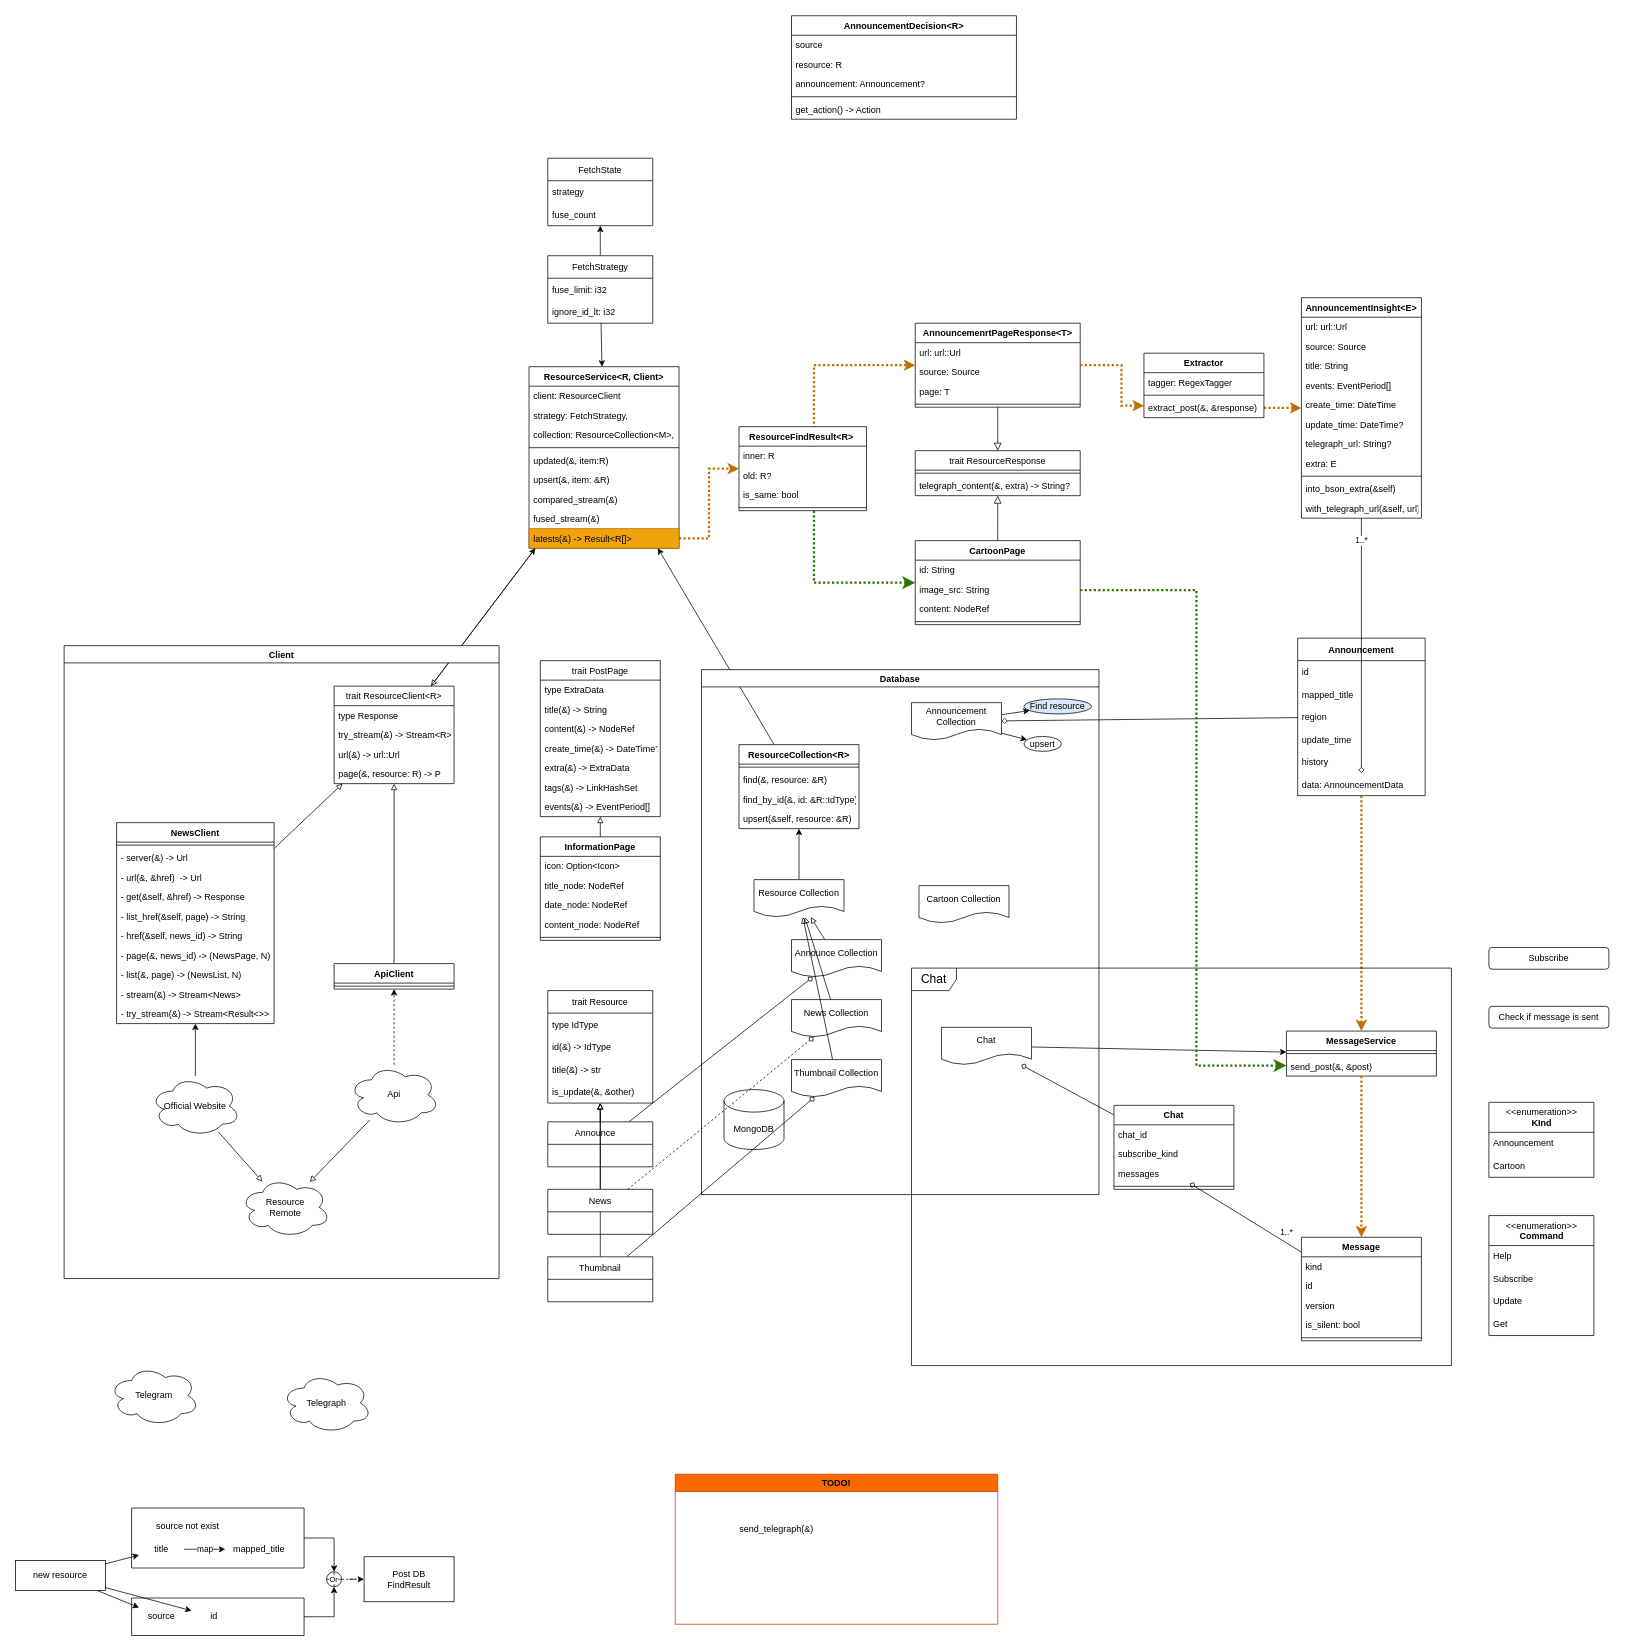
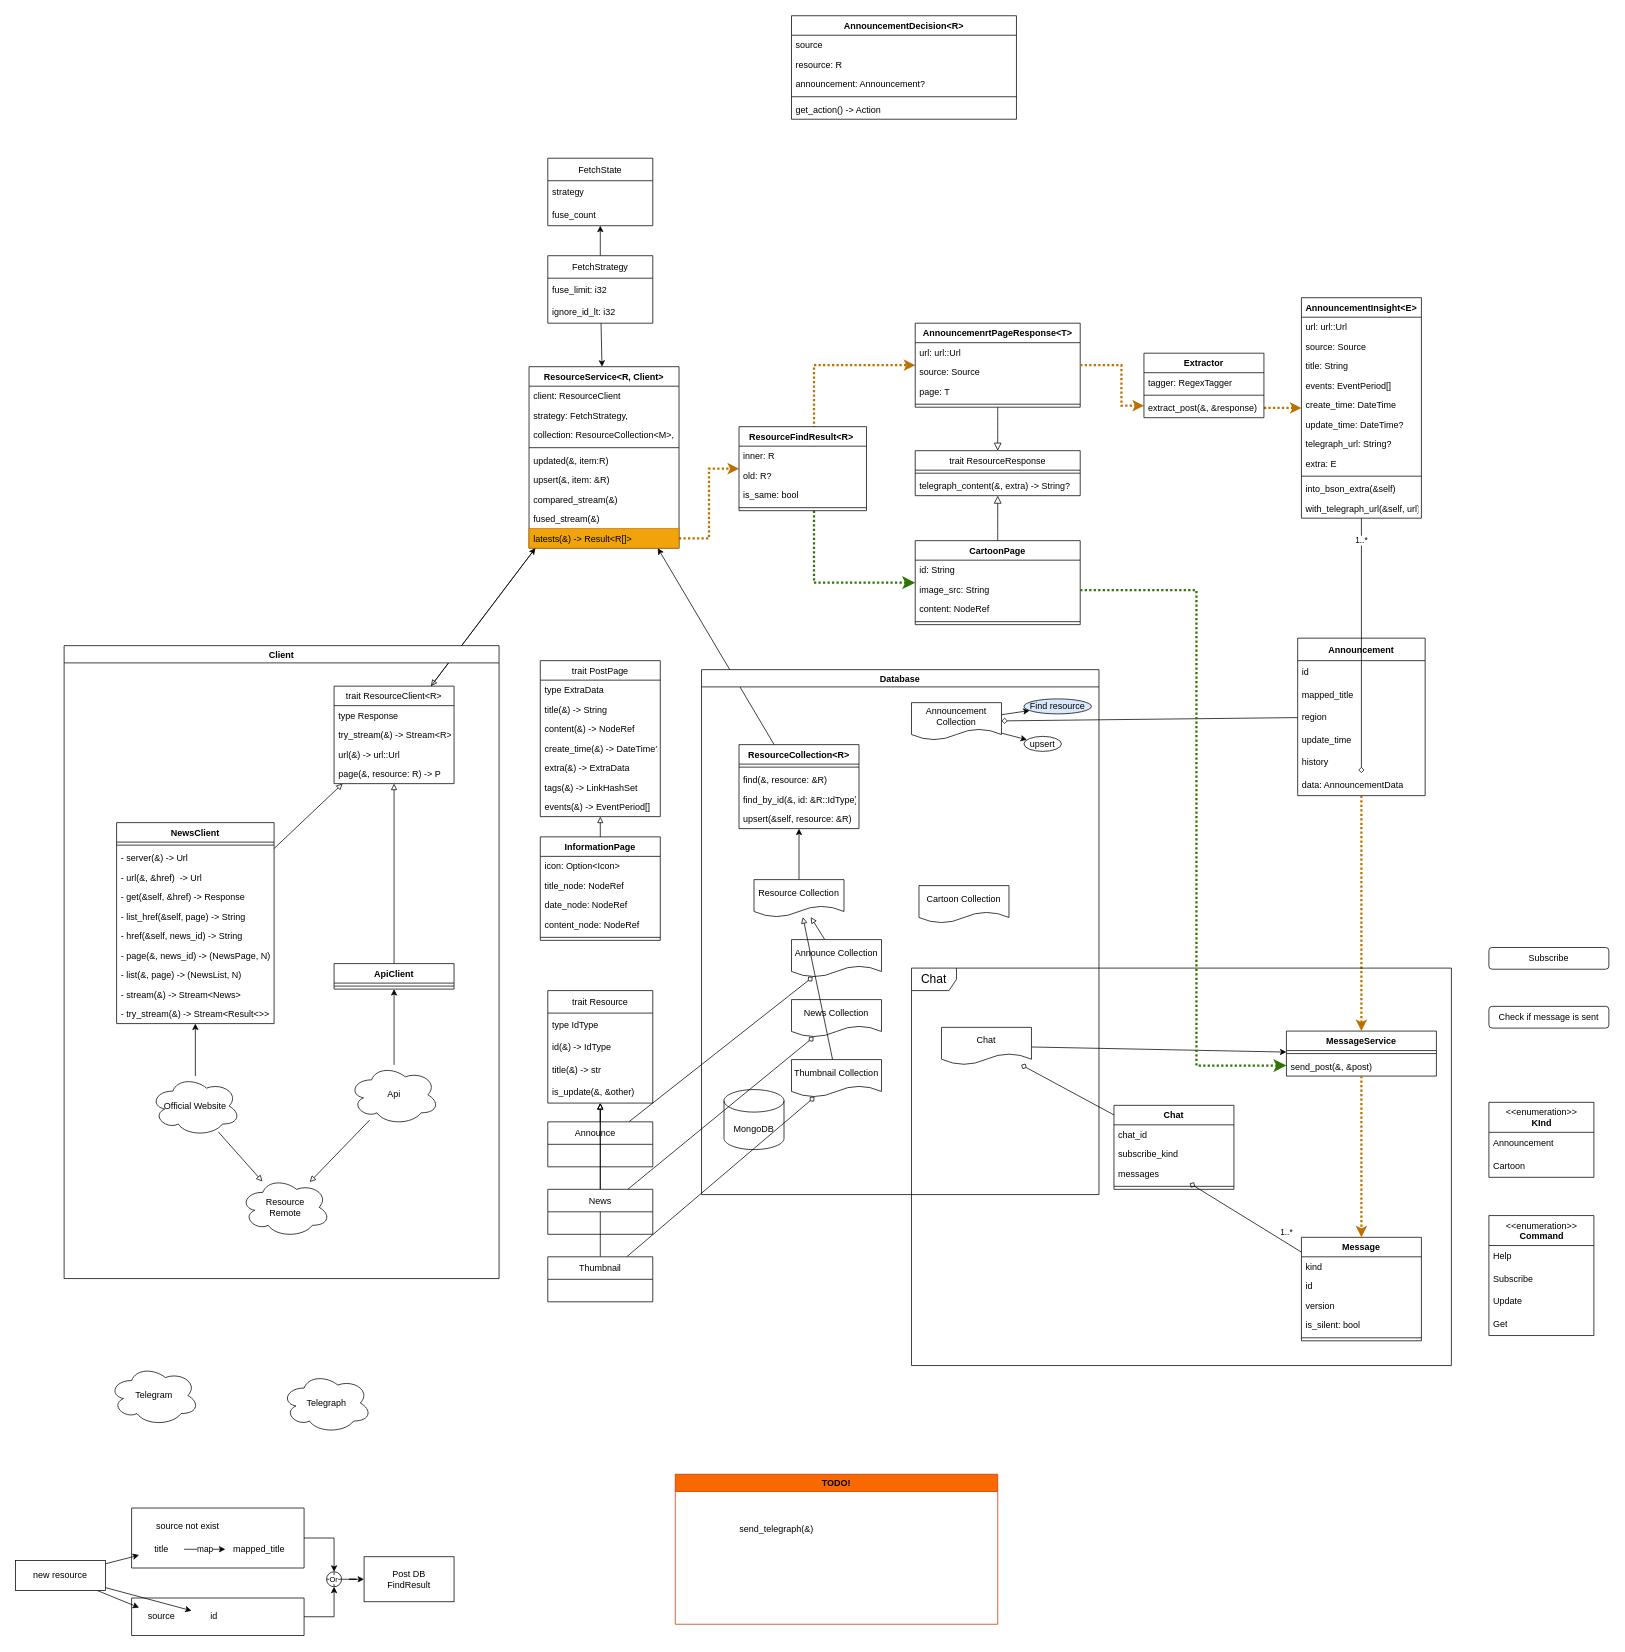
- <mxCell id="32" style="edgeStyle=none;rounded=0;orthogonalLoop=1;jettySize=auto;html=1;endArrow=block;endFill=0;" parent="1" source="33" target="69" edge="1"><mxGeometry relative="1" as="geometry" /></mxCell>
- <mxCell id="70" style="edgeStyle=none;rounded=0;orthogonalLoop=1;jettySize=auto;html=1;dashed=1;" parent="1" source="72" target="89" edge="1"><mxGeometry relative="1" as="geometry" /></mxCell>
+ <mxCell id="70" style="edgeStyle=none;rounded=0;orthogonalLoop=1;jettySize=auto;html=1;" parent="1" source="72" target="89" edge="1"><mxGeometry relative="1" as="geometry" /></mxCell>
- <mxCell id="29" style="edgeStyle=none;html=1;endArrow=diamond;endFill=0;dashed=1;" parent="1" source="31" target="33" edge="1"><mxGeometry relative="1" as="geometry" /></mxCell>
+ <mxCell id="29" style="edgeStyle=none;html=1;endArrow=diamond;endFill=0;" parent="1" source="31" target="33" edge="1"><mxGeometry relative="1" as="geometry" /></mxCell>
- <mxCell id="110" value="" style="edgeStyle=orthogonalEdgeStyle;rounded=0;orthogonalLoop=1;jettySize=auto;html=1;fontSize=10;endArrow=classic;endFill=1;dashed=1;" parent="1" source="111" target="112" edge="1"><mxGeometry relative="1" as="geometry" /></mxCell>
+ <mxCell id="110" value="" style="edgeStyle=orthogonalEdgeStyle;rounded=0;orthogonalLoop=1;jettySize=auto;html=1;fontSize=10;endArrow=classic;endFill=1;" parent="1" source="111" target="112" edge="1"><mxGeometry relative="1" as="geometry" /></mxCell>
